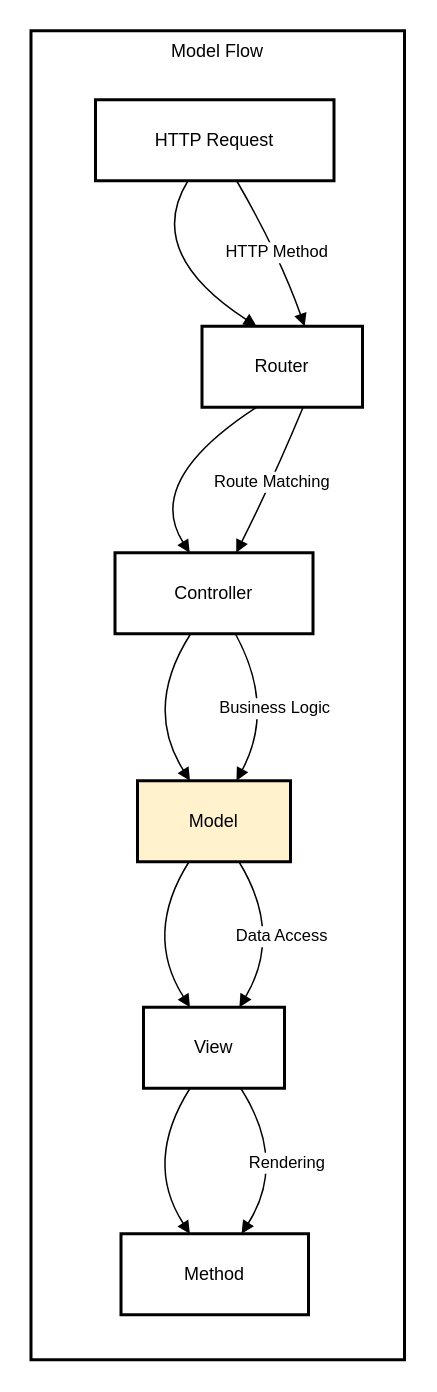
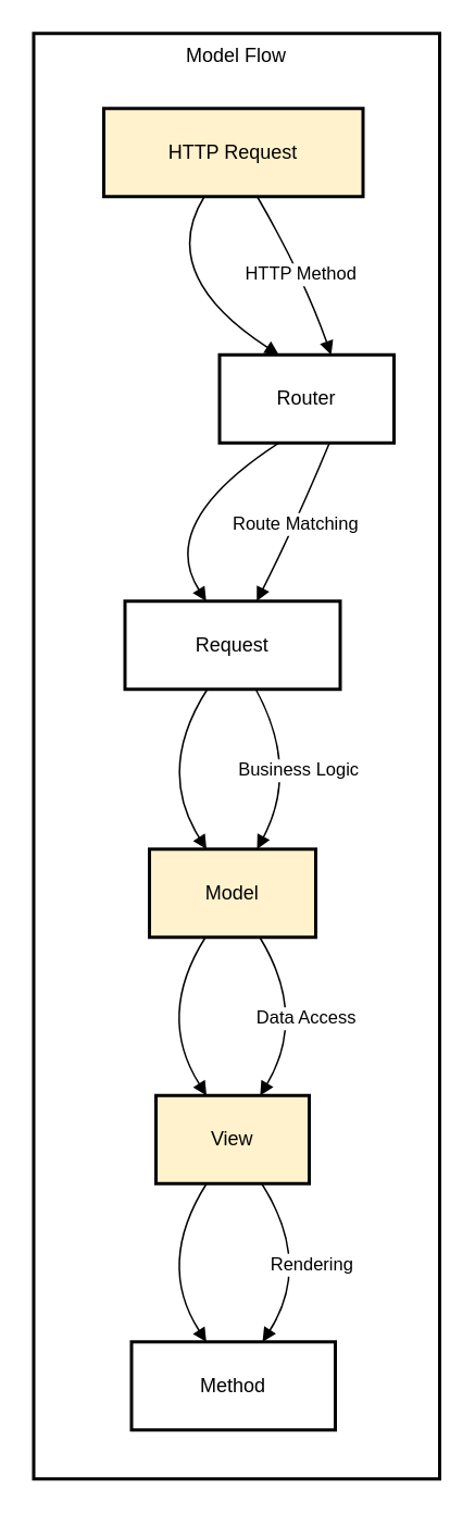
- <mxCell id="3" value="HTTP Request" style="whiteSpace=wrap;strokeWidth=2;" vertex="1" parent="2"><mxGeometry x="43" y="46" width="159" height="54" as="geometry" /></mxCell>
+ <mxCell id="3" value="HTTP Request" style="whiteSpace=wrap;strokeWidth=2;fillColor=#fff2cc;" vertex="1" parent="2"><mxGeometry x="43" y="46" width="159" height="54" as="geometry" /></mxCell>
- <mxCell id="5" value="Controller" style="whiteSpace=wrap;strokeWidth=2;" vertex="1" parent="2"><mxGeometry x="56" y="348" width="132" height="54" as="geometry" /></mxCell>
+ <mxCell id="5" value="Request" style="whiteSpace=wrap;strokeWidth=2;" vertex="1" parent="2"><mxGeometry x="56" y="348" width="132" height="54" as="geometry" /></mxCell>
- <mxCell id="7" value="View" style="whiteSpace=wrap;strokeWidth=2;" vertex="1" parent="2"><mxGeometry x="75" y="651" width="94" height="54" as="geometry" /></mxCell>
+ <mxCell id="7" value="View" style="whiteSpace=wrap;strokeWidth=2;fillColor=#fff2cc;" vertex="1" parent="2"><mxGeometry x="75" y="651" width="94" height="54" as="geometry" /></mxCell>
